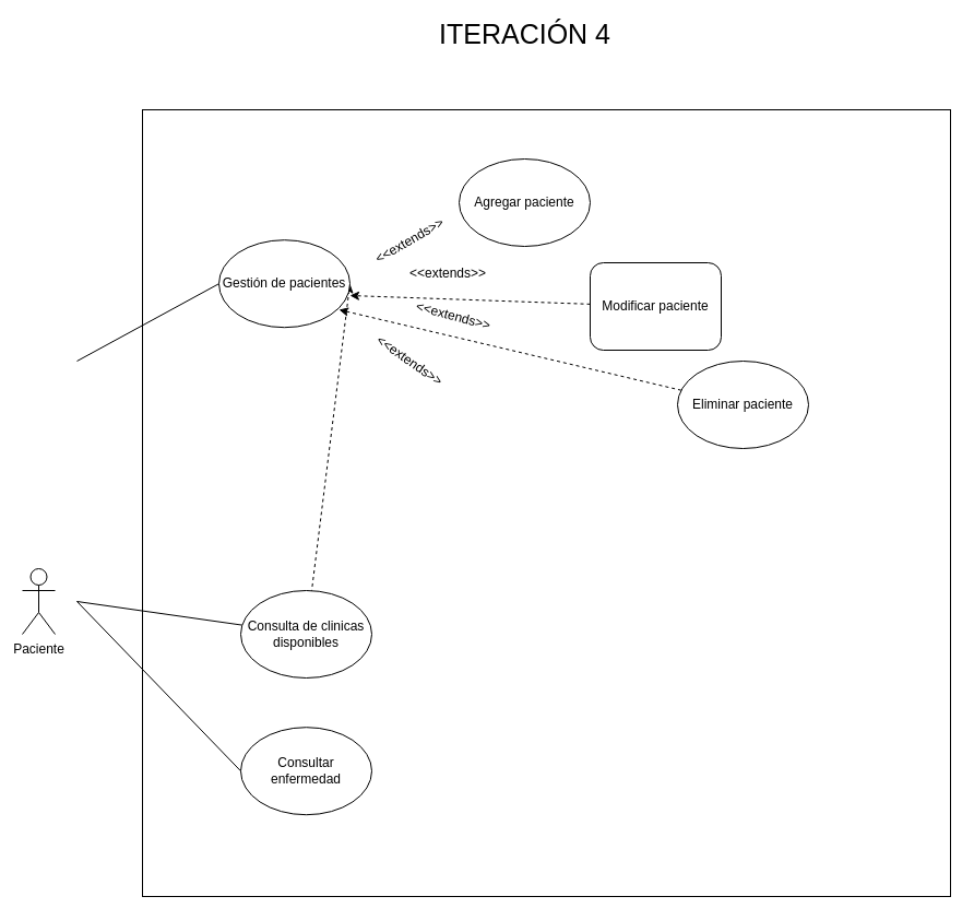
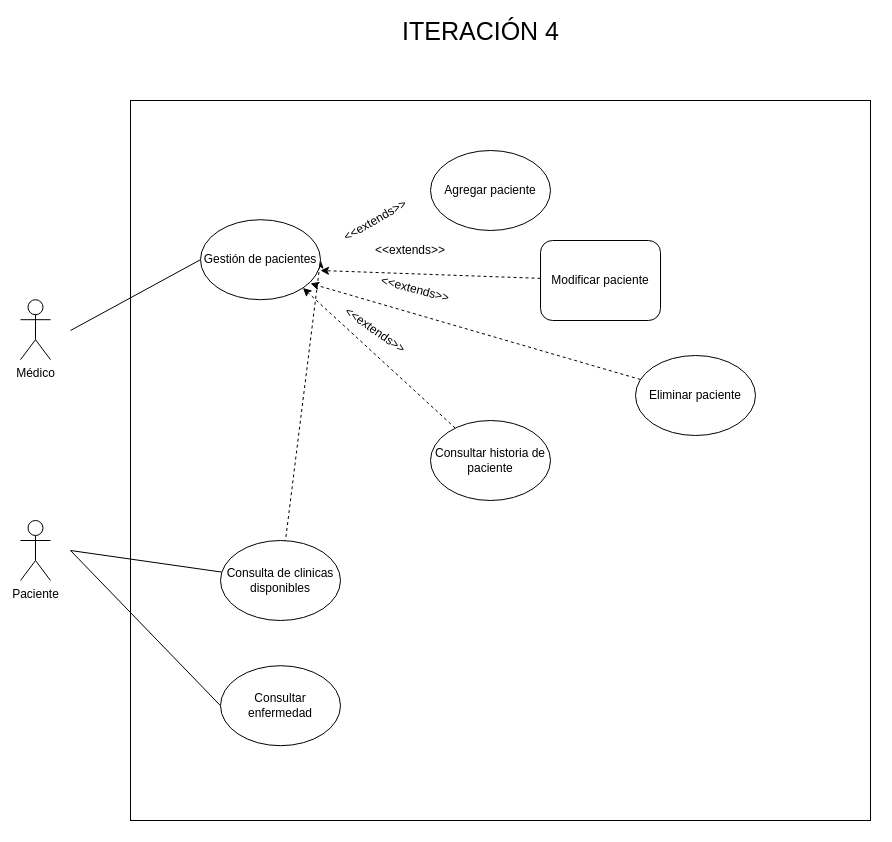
- <mxCell id="8" value="Agregar paciente" style="ellipse;whiteSpace=wrap;html=1;" parent="1" vertex="1"><mxGeometry x="420" y="145" width="120" height="80" as="geometry" /></mxCell>
+ <mxCell id="8" value="Agregar paciente" style="ellipse;whiteSpace=wrap;html=1;" parent="1" vertex="1"><mxGeometry x="430" y="150" width="120" height="80" as="geometry" /></mxCell>
+ <mxCell id="19" value="Médico" style="shape=umlActor;verticalLabelPosition=bottom;labelBackgroundColor=#ffffff;verticalAlign=top;html=1;outlineConnect=0;" parent="1" vertex="1"><mxGeometry x="20" y="299.2" width="30" height="60" as="geometry" /></mxCell>
+ <mxCell id="11" style="edgeStyle=none;rounded=0;orthogonalLoop=1;jettySize=auto;html=1;entryX=1;entryY=1;entryDx=0;entryDy=0;dashed=1;startArrow=none;startFill=0;endArrow=classic;endFill=1;" parent="1" source="12" target="7" edge="1"><mxGeometry relative="1" as="geometry" /></mxCell>
- <mxCell id="10" value="Eliminar paciente" style="ellipse;whiteSpace=wrap;html=1;" parent="1" vertex="1"><mxGeometry x="620" y="330" width="120" height="80" as="geometry" /></mxCell>
+ <mxCell id="10" value="Eliminar paciente" style="ellipse;whiteSpace=wrap;html=1;" parent="1" vertex="1"><mxGeometry x="635" y="355" width="120" height="80" as="geometry" /></mxCell>
+ <mxCell id="12" value="Consultar historia de paciente" style="ellipse;whiteSpace=wrap;html=1;" parent="1" vertex="1"><mxGeometry x="430" y="420" width="120" height="80" as="geometry" /></mxCell>
